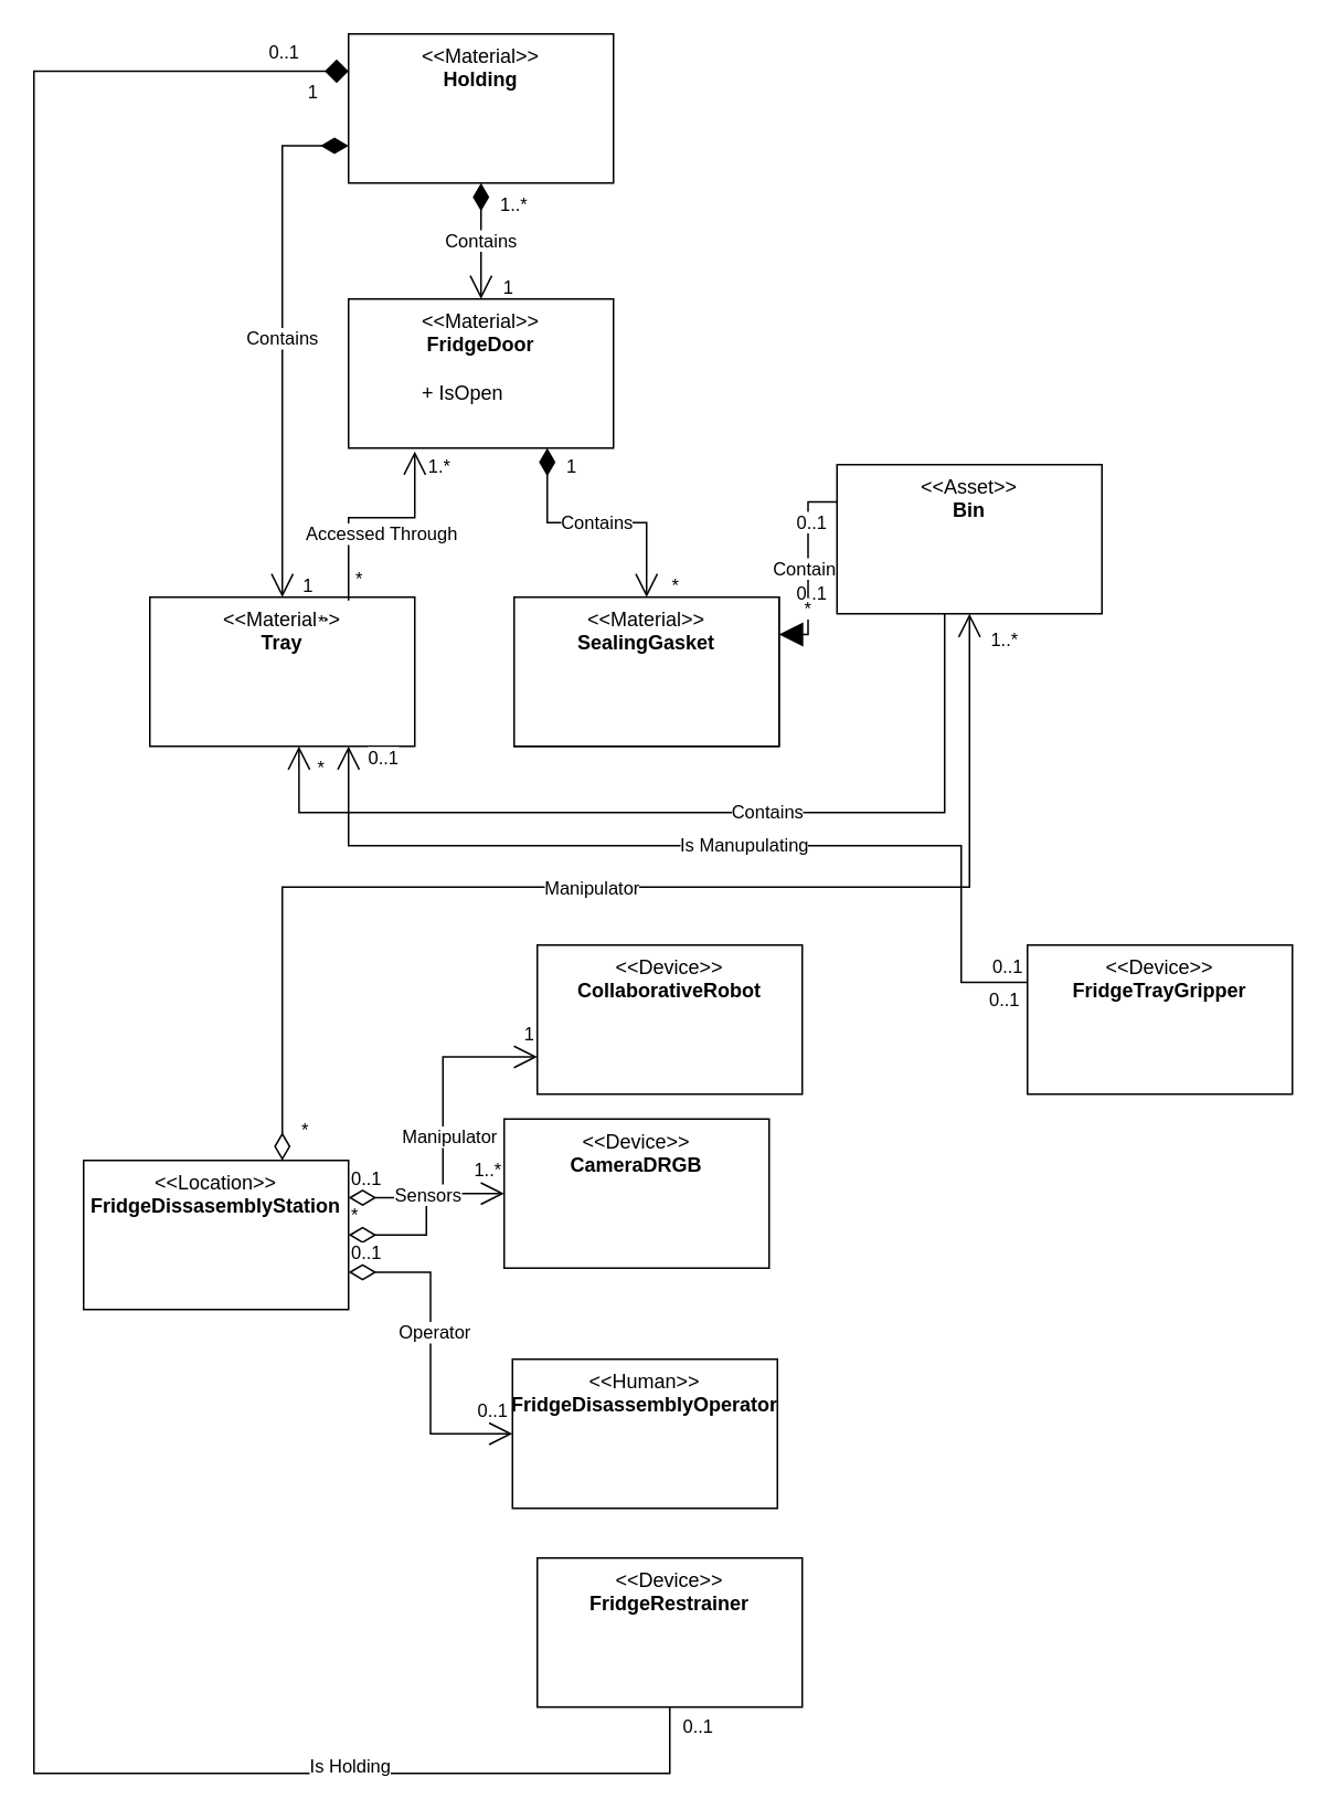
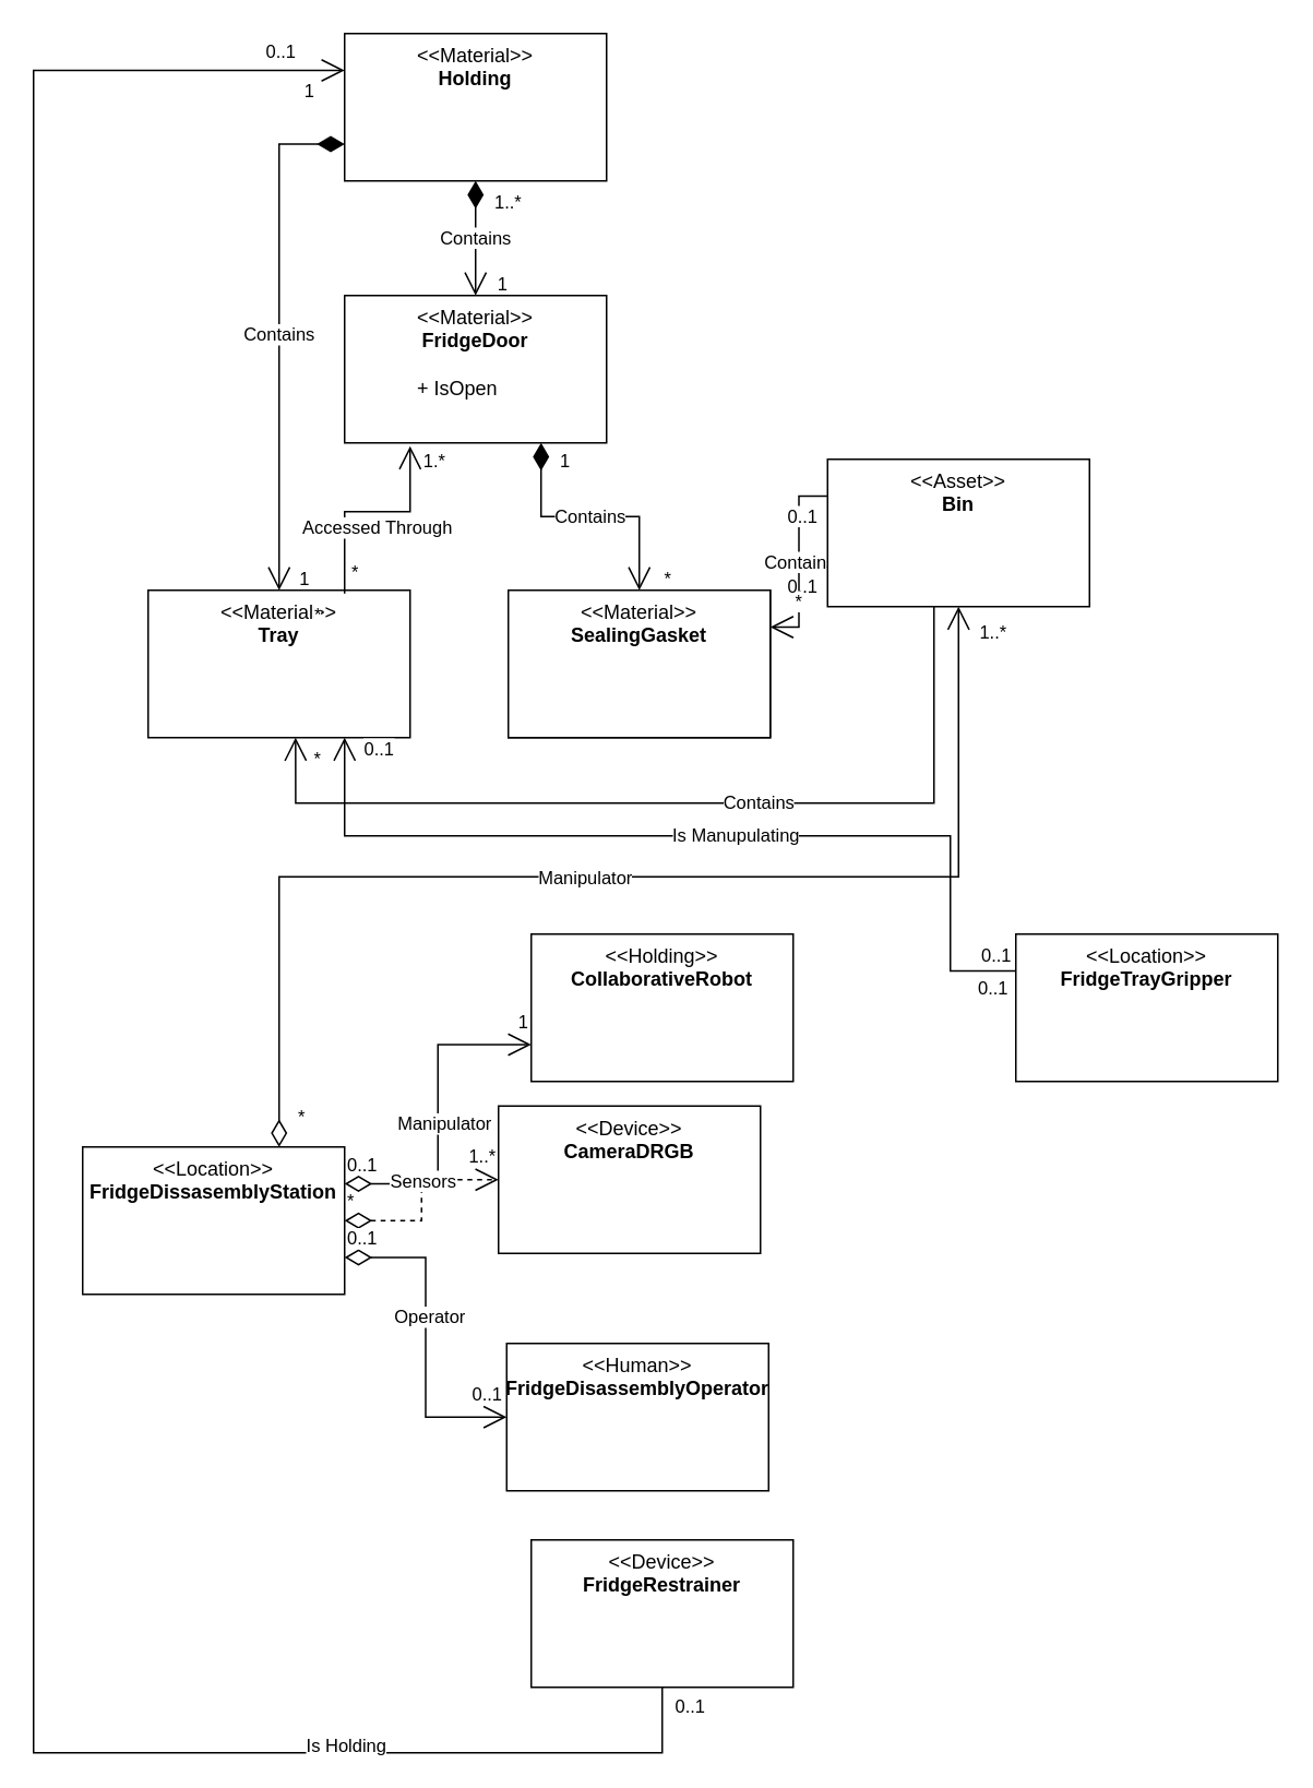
- <mxCell id="47" value="" style="endArrow=diamond;endFill=1;endSize=12;html=1;rounded=0;fontColor=none;exitX=0.5;exitY=1;exitDx=0;exitDy=0;edgeStyle=orthogonalEdgeStyle;entryX=0;entryY=0.25;entryDx=0;entryDy=0;" parent="1" source="31" target="24" edge="1"><mxGeometry width="160" relative="1" as="geometry"><mxPoint x="630" y="625" as="sourcePoint" /><mxPoint x="30" y="27.241" as="targetPoint" /><Array as="points"><mxPoint x="404" y="1070" /><mxPoint x="20" y="1070" /><mxPoint x="20" y="43" /></Array></mxGeometry></mxCell>
+ <mxCell id="47" value="" style="endArrow=open;endFill=1;endSize=12;html=1;rounded=0;fontColor=none;exitX=0.5;exitY=1;exitDx=0;exitDy=0;edgeStyle=orthogonalEdgeStyle;entryX=0;entryY=0.25;entryDx=0;entryDy=0;" parent="1" source="31" target="24" edge="1"><mxGeometry width="160" relative="1" as="geometry"><mxPoint x="630" y="625" as="sourcePoint" /><mxPoint x="30" y="27.241" as="targetPoint" /><Array as="points"><mxPoint x="404" y="1070" /><mxPoint x="20" y="1070" /><mxPoint x="20" y="43" /></Array></mxGeometry></mxCell>
- <mxCell id="18" value="Contains" style="endArrow=block;html=1;endSize=12;startArrow=none;startSize=14;startFill=0;edgeStyle=orthogonalEdgeStyle;rounded=0;exitX=0;exitY=0.25;exitDx=0;exitDy=0;entryX=1;entryY=0.25;entryDx=0;entryDy=0;" parent="1" source="28" target="27" edge="1"><mxGeometry relative="1" as="geometry"><mxPoint x="340" y="280" as="sourcePoint" /><mxPoint x="400" y="370" as="targetPoint" /></mxGeometry></mxCell>
+ <mxCell id="18" value="Contains" style="endArrow=open;html=1;endSize=12;startArrow=none;startSize=14;startFill=0;edgeStyle=orthogonalEdgeStyle;rounded=0;exitX=0;exitY=0.25;exitDx=0;exitDy=0;entryX=1;entryY=0.25;entryDx=0;entryDy=0;" parent="1" source="28" target="27" edge="1"><mxGeometry relative="1" as="geometry"><mxPoint x="340" y="280" as="sourcePoint" /><mxPoint x="400" y="370" as="targetPoint" /></mxGeometry></mxCell>
- <mxCell id="29" value="&lt;span style=&quot;font-weight: normal;&quot;&gt;&amp;lt;&amp;lt;Device&amp;gt;&amp;gt;&lt;/span&gt;&lt;br&gt;CollaborativeRobot" style="rounded=0;whiteSpace=wrap;html=1;fontStyle=1;spacingBottom=0;verticalAlign=top;" parent="1" vertex="1"><mxGeometry x="324" y="570" width="160" height="90" as="geometry" /></mxCell>
+ <mxCell id="29" value="&lt;span style=&quot;font-weight: normal;&quot;&gt;&amp;lt;&amp;lt;Holding&amp;gt;&amp;gt;&lt;/span&gt;&lt;br&gt;CollaborativeRobot" style="rounded=0;whiteSpace=wrap;html=1;fontStyle=1;spacingBottom=0;verticalAlign=top;" parent="1" vertex="1"><mxGeometry x="324" y="570" width="160" height="90" as="geometry" /></mxCell>
- <mxCell id="41" value="&lt;span style=&quot;font-weight: normal;&quot;&gt;&amp;lt;&amp;lt;Device&amp;gt;&amp;gt;&lt;/span&gt;&lt;br&gt;FridgeTrayGripper" style="rounded=0;whiteSpace=wrap;html=1;fontStyle=1;spacingBottom=0;verticalAlign=top;" parent="1" vertex="1"><mxGeometry x="620" y="570" width="160" height="90" as="geometry" /></mxCell>
+ <mxCell id="41" value="&lt;span style=&quot;font-weight: normal;&quot;&gt;&amp;lt;&amp;lt;Location&amp;gt;&amp;gt;&lt;/span&gt;&lt;br&gt;FridgeTrayGripper" style="rounded=0;whiteSpace=wrap;html=1;fontStyle=1;spacingBottom=0;verticalAlign=top;" parent="1" vertex="1"><mxGeometry x="620" y="570" width="160" height="90" as="geometry" /></mxCell>
- <mxCell id="6" value="*" style="endArrow=open;html=1;endSize=12;startArrow=diamondThin;startSize=14;startFill=0;edgeStyle=orthogonalEdgeStyle;align=left;verticalAlign=bottom;rounded=0;exitX=1;exitY=0.5;exitDx=0;exitDy=0;entryX=0;entryY=0.5;entryDx=0;entryDy=0;" parent="1" source="32" target="30" edge="1"><mxGeometry x="-1" y="3" relative="1" as="geometry"><mxPoint x="230" y="780" as="sourcePoint" /><mxPoint x="390" y="780" as="targetPoint" /></mxGeometry></mxCell>
+ <mxCell id="6" value="*" style="endArrow=open;html=1;endSize=12;startArrow=diamondThin;startSize=14;startFill=0;edgeStyle=orthogonalEdgeStyle;align=left;verticalAlign=bottom;rounded=0;exitX=1;exitY=0.5;exitDx=0;exitDy=0;entryX=0;entryY=0.5;entryDx=0;entryDy=0;dashed=1;" parent="1" source="32" target="30" edge="1"><mxGeometry x="-1" y="3" relative="1" as="geometry"><mxPoint x="230" y="780" as="sourcePoint" /><mxPoint x="390" y="780" as="targetPoint" /></mxGeometry></mxCell>
